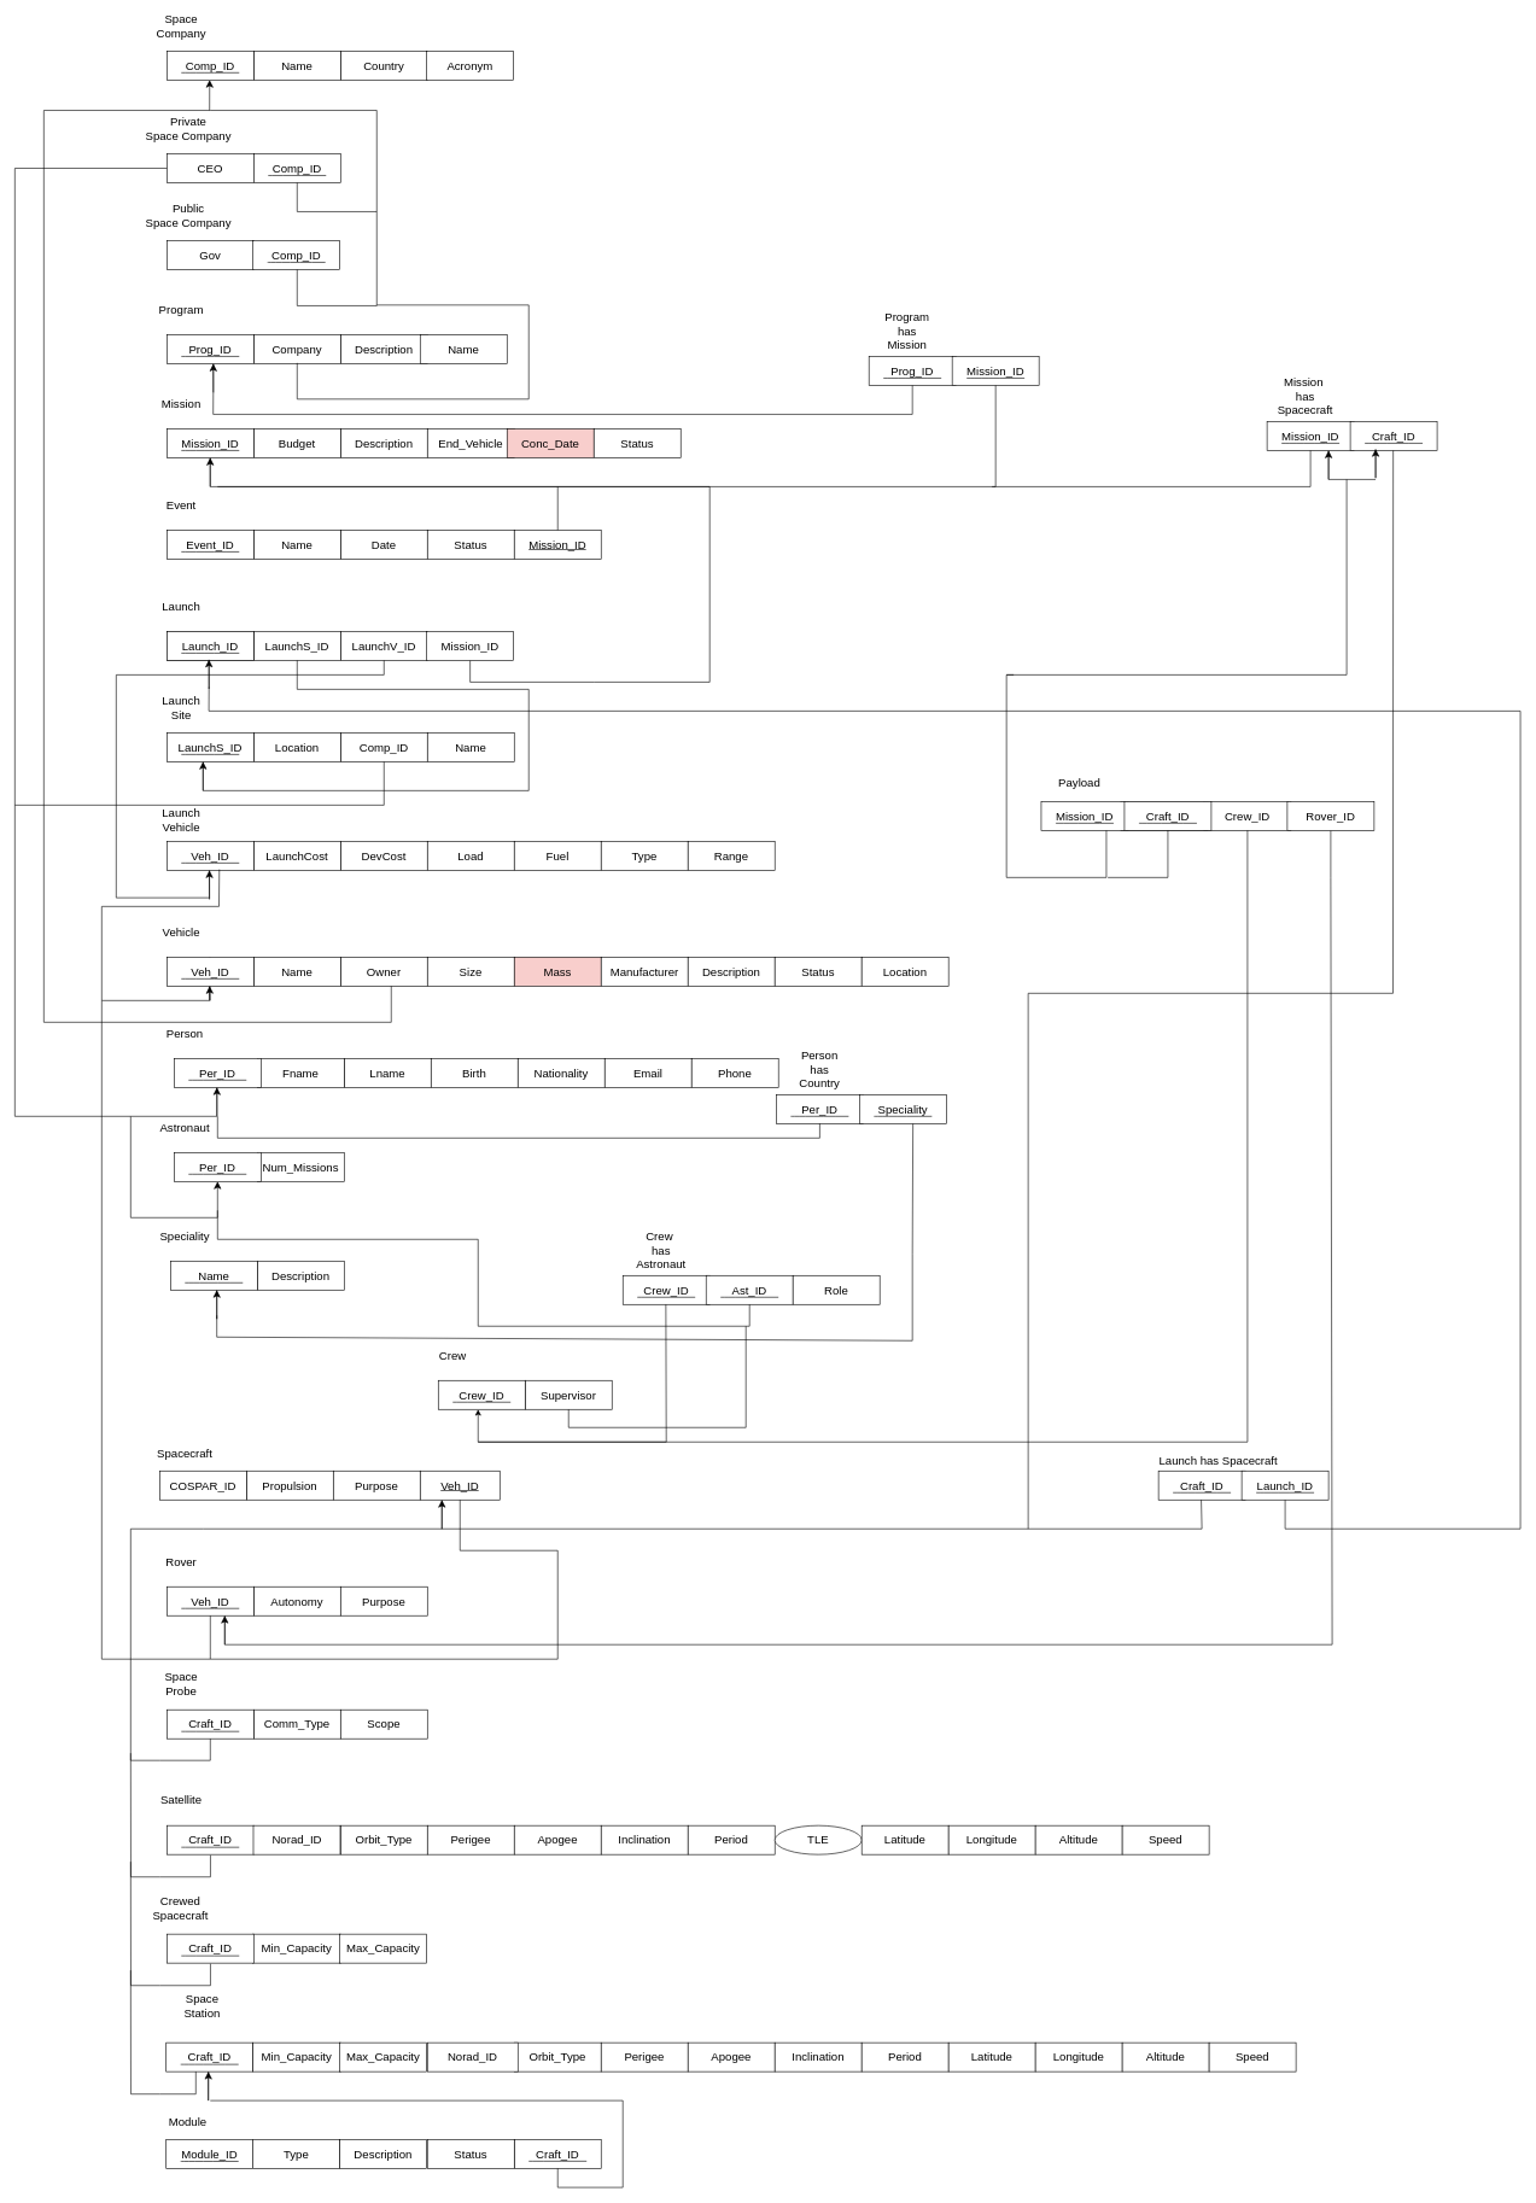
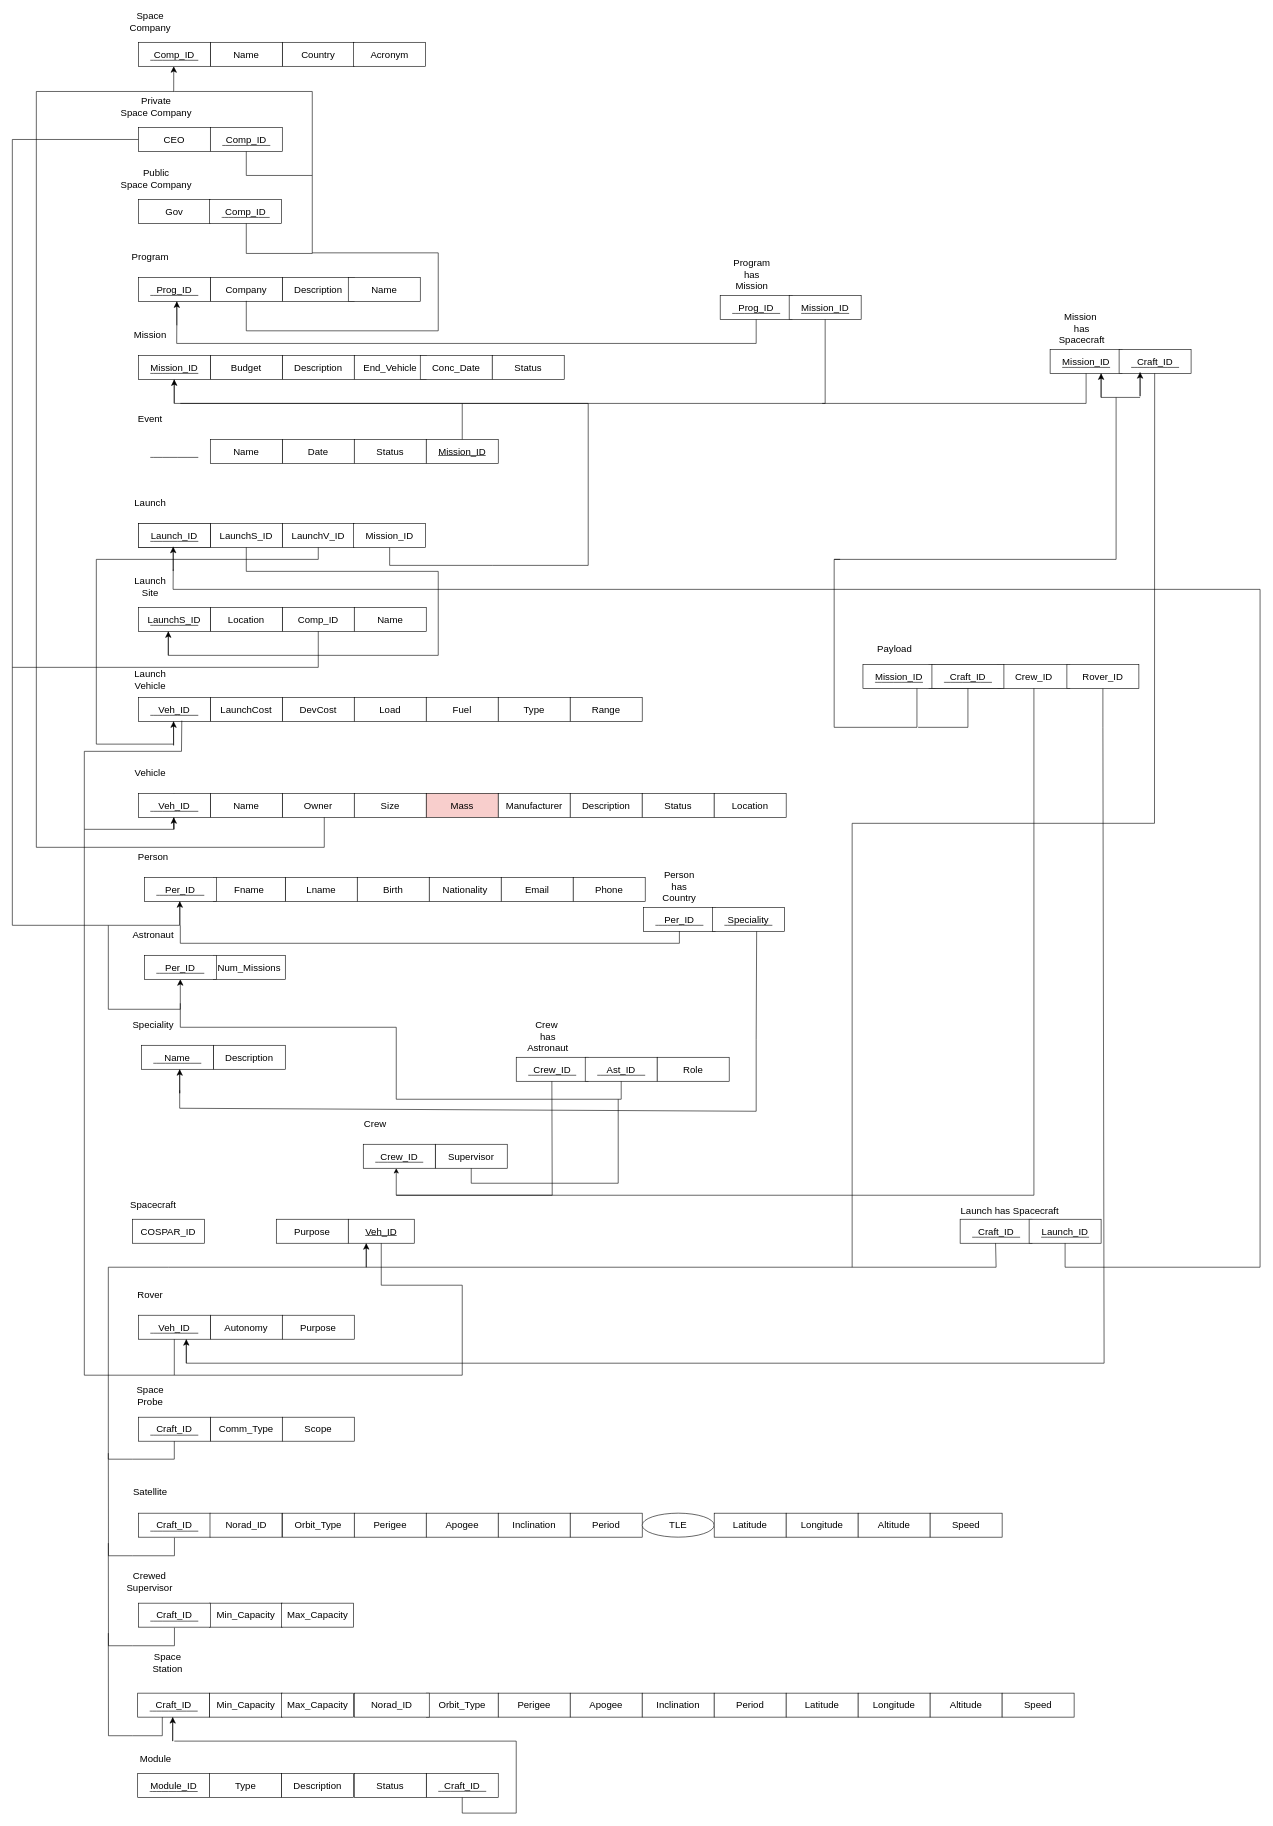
- <mxCell id="16" value="Conc_Date" style="rounded=0;whiteSpace=wrap;html=1;fontSize=16;fillColor=#f8cecc;" parent="1" vertex="1"><mxGeometry x="700" y="592" width="120" height="40" as="geometry" /></mxCell>
+ <mxCell id="16" value="Conc_Date" style="rounded=0;whiteSpace=wrap;html=1;fontSize=16;" parent="1" vertex="1"><mxGeometry x="700" y="592" width="120" height="40" as="geometry" /></mxCell>
- <mxCell id="122" value="Event_ID" style="rounded=0;whiteSpace=wrap;html=1;fontSize=16;" parent="121" vertex="1"><mxGeometry width="120" height="40" as="geometry" /></mxCell>
- <mxCell id="50" value="Propulsion" style="rounded=0;whiteSpace=wrap;html=1;fontSize=16;" parent="1" vertex="1"><mxGeometry x="340" y="2032" width="120" height="40" as="geometry" /></mxCell>
- <mxCell id="72" value="Crewed Spacecraft" style="text;html=1;strokeColor=none;fillColor=none;align=center;verticalAlign=middle;whiteSpace=wrap;rounded=0;fontSize=16;" parent="1" vertex="1"><mxGeometry x="219" y="2622" width="60" height="30" as="geometry" /></mxCell>
+ <mxCell id="72" value="Crewed Supervisor" style="text;html=1;strokeColor=none;fillColor=none;align=center;verticalAlign=middle;whiteSpace=wrap;rounded=0;fontSize=16;" parent="1" vertex="1"><mxGeometry x="219" y="2622" width="60" height="30" as="geometry" /></mxCell>
